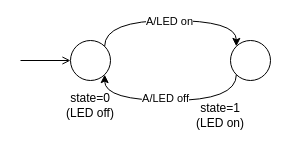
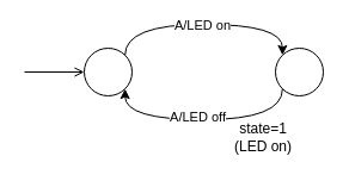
- <mxCell id="8" value="state=0&lt;div&gt;(LED off)&lt;/div&gt;" style="text;html=1;align=center;verticalAlign=middle;whiteSpace=wrap;rounded=0;" vertex="1" parent="1"><mxGeometry x="60" y="90" width="60" height="30" as="geometry" /></mxCell>
